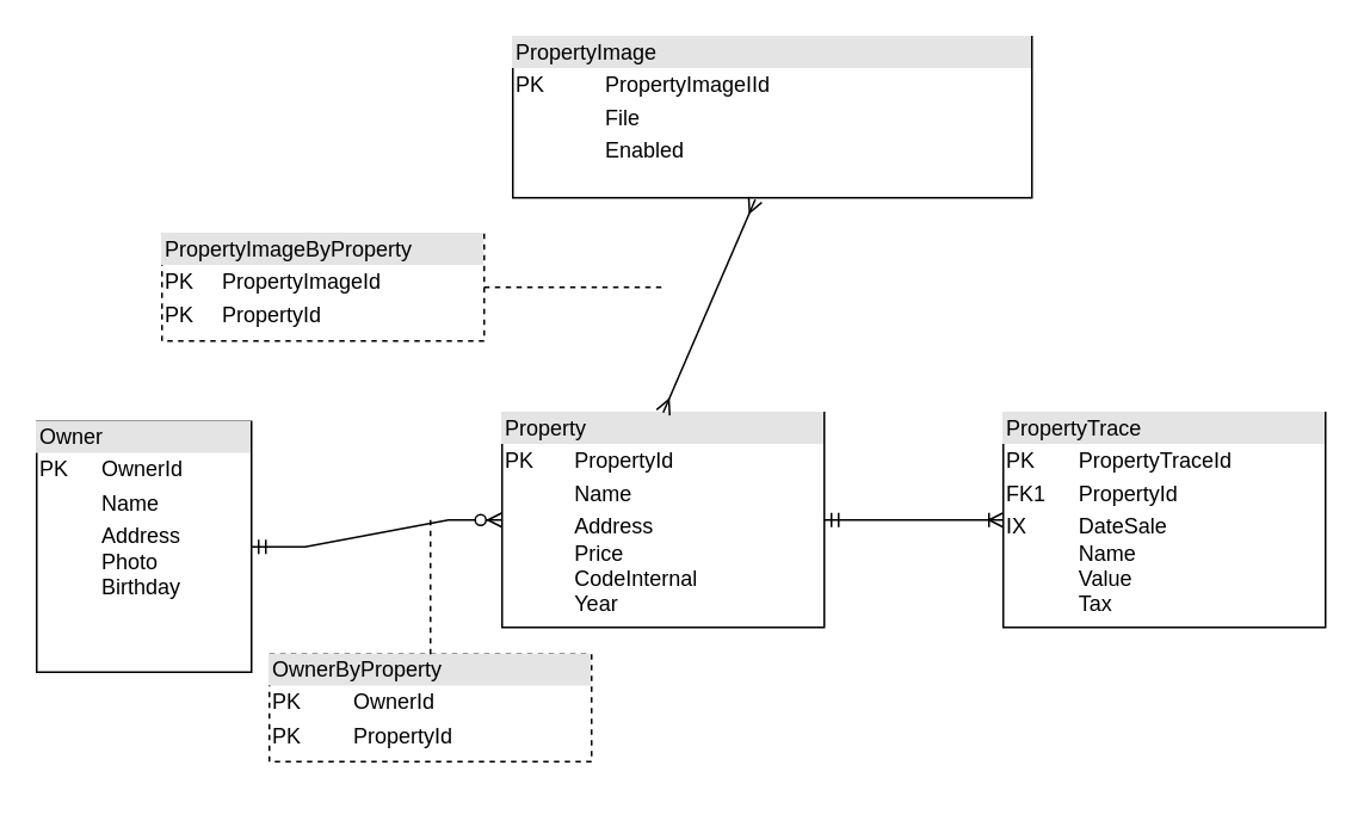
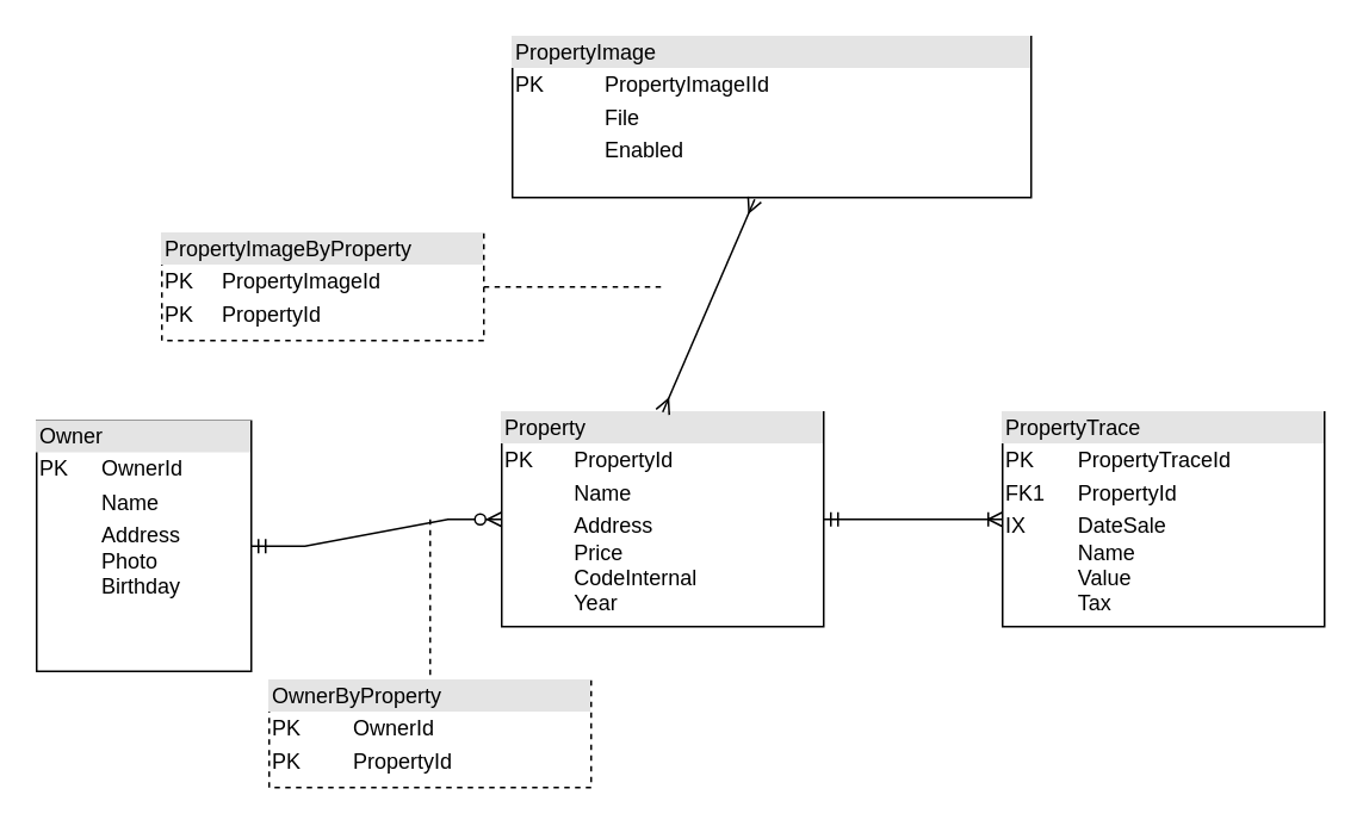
- <mxCell id="8" value="&lt;div style=&quot;box-sizing:border-box;width:100%;background:#e4e4e4;padding:2px;&quot;&gt;OwnerByProperty&lt;br&gt;&lt;/div&gt;&lt;table style=&quot;width:100%;font-size:1em;&quot; cellpadding=&quot;2&quot; cellspacing=&quot;0&quot;&gt;&lt;tbody&gt;&lt;tr&gt;&lt;td&gt;PK&lt;/td&gt;&lt;td&gt;OwnerId&lt;/td&gt;&lt;/tr&gt;&lt;tr&gt;&lt;td&gt;PK&lt;br&gt;&lt;/td&gt;&lt;td&gt;PropertyId&lt;br&gt;&lt;/td&gt;&lt;/tr&gt;&lt;tr&gt;&lt;td&gt;&lt;/td&gt;&lt;td&gt;&lt;br&gt;&lt;/td&gt;&lt;/tr&gt;&lt;/tbody&gt;&lt;/table&gt;" style="verticalAlign=top;align=left;overflow=fill;html=1;whiteSpace=wrap;dashed=1;" vertex="1" parent="1"><mxGeometry x="150" y="365" width="180" height="60" as="geometry" /></mxCell>
+ <mxCell id="8" value="&lt;div style=&quot;box-sizing:border-box;width:100%;background:#e4e4e4;padding:2px;&quot;&gt;OwnerByProperty&lt;br&gt;&lt;/div&gt;&lt;table style=&quot;width:100%;font-size:1em;&quot; cellpadding=&quot;2&quot; cellspacing=&quot;0&quot;&gt;&lt;tbody&gt;&lt;tr&gt;&lt;td&gt;PK&lt;/td&gt;&lt;td&gt;OwnerId&lt;/td&gt;&lt;/tr&gt;&lt;tr&gt;&lt;td&gt;PK&lt;br&gt;&lt;/td&gt;&lt;td&gt;PropertyId&lt;br&gt;&lt;/td&gt;&lt;/tr&gt;&lt;tr&gt;&lt;td&gt;&lt;/td&gt;&lt;td&gt;&lt;br&gt;&lt;/td&gt;&lt;/tr&gt;&lt;/tbody&gt;&lt;/table&gt;" style="verticalAlign=top;align=left;overflow=fill;html=1;whiteSpace=wrap;dashed=1;" vertex="1" parent="1"><mxGeometry x="150" y="380" width="180" height="60" as="geometry" /></mxCell>
